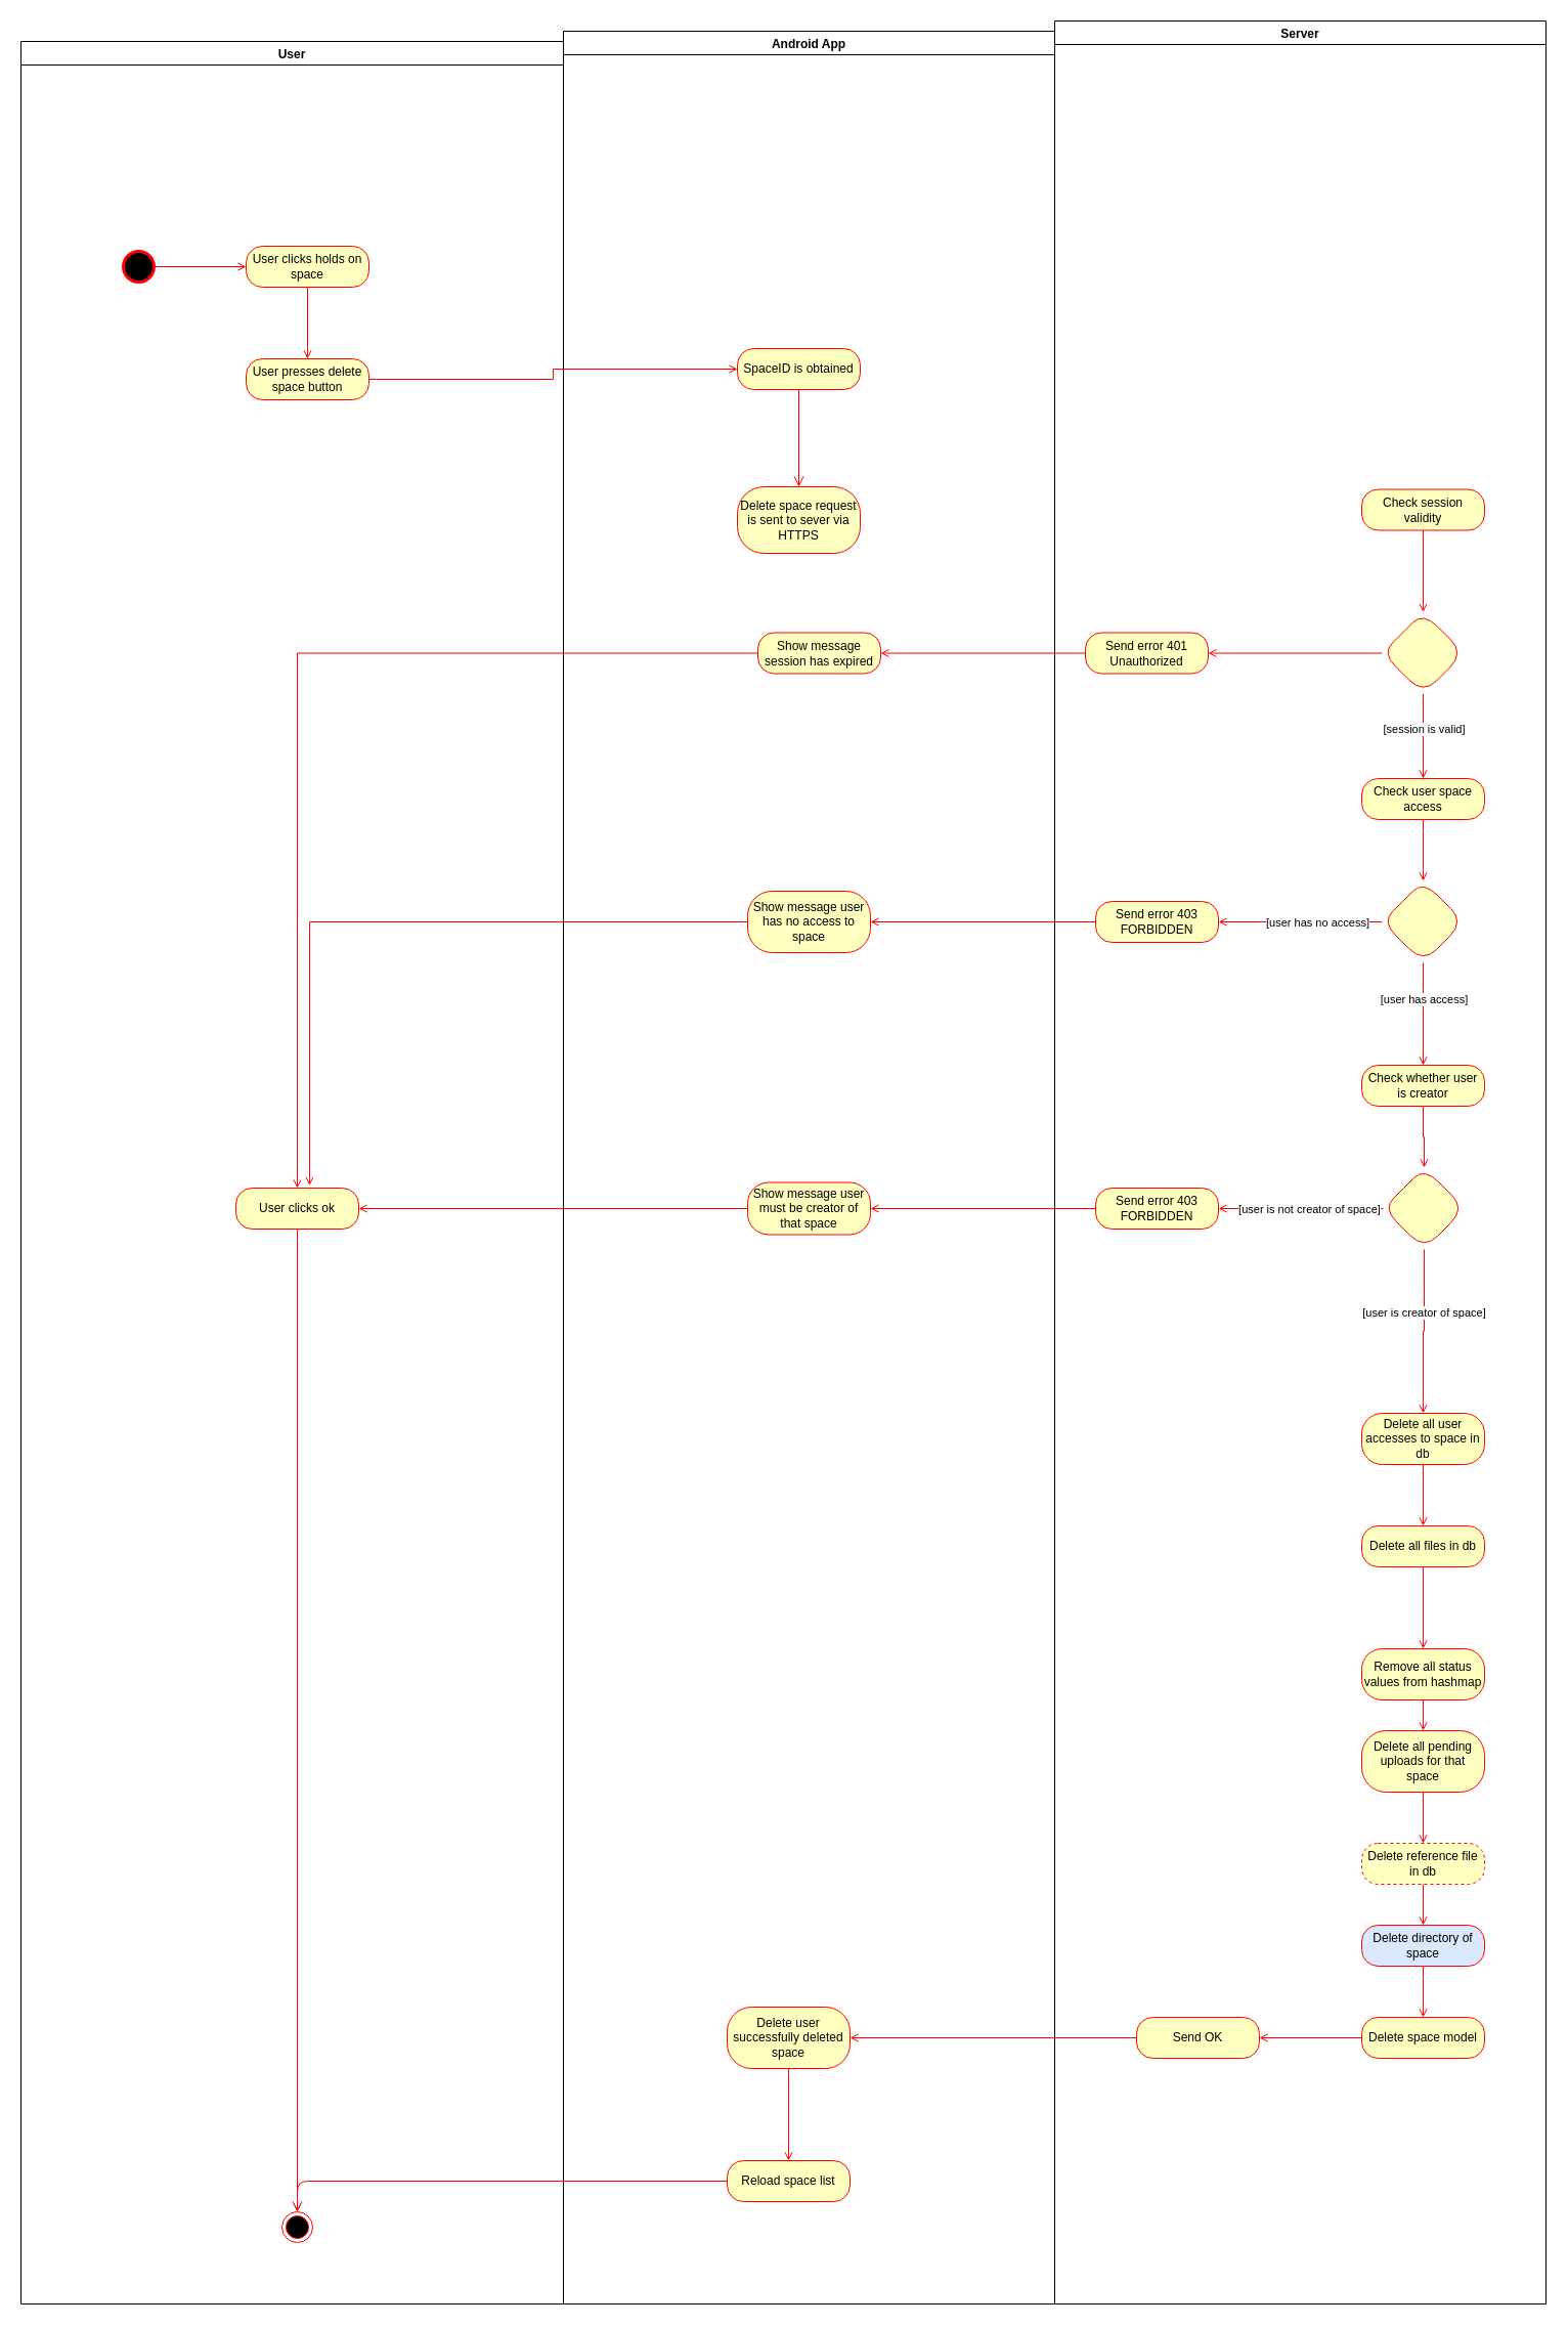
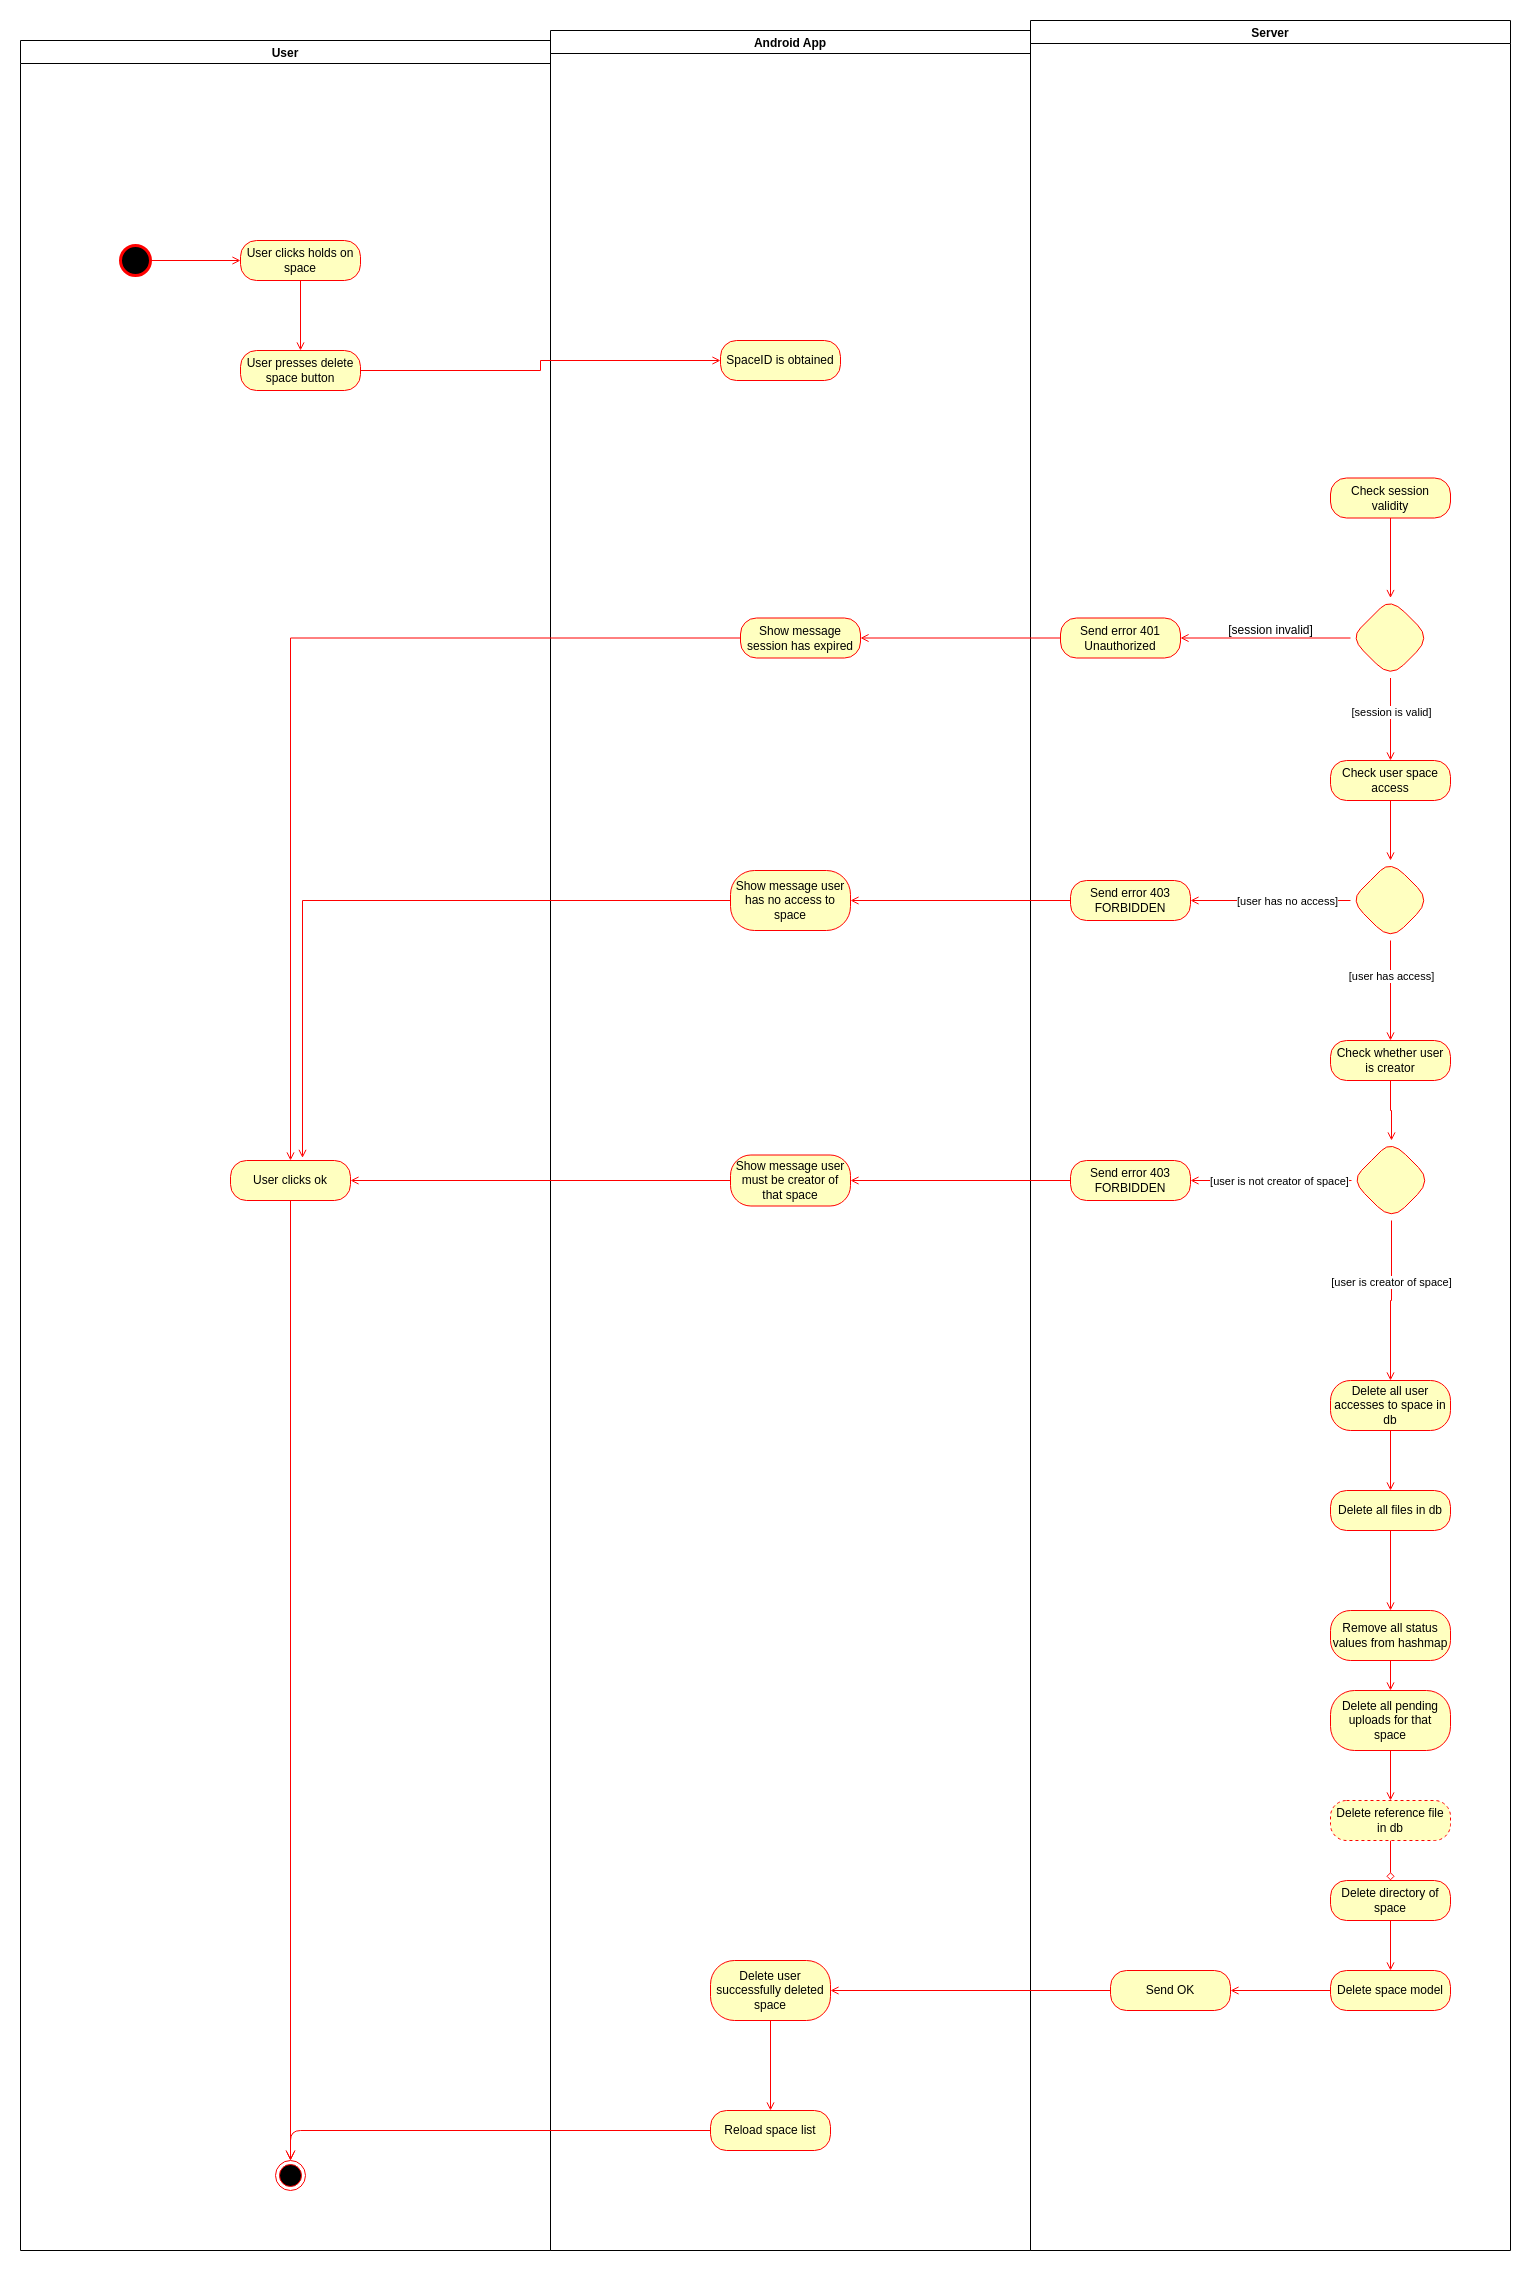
- <mxCell id="13" value="" style="edgeStyle=orthogonalEdgeStyle;html=1;verticalAlign=bottom;endArrow=open;endSize=8;strokeColor=#ff0000;entryX=0.5;entryY=0;entryDx=0;entryDy=0;" edge="1" source="12" parent="11" target="14"><mxGeometry relative="1" as="geometry"><mxPoint x="230" y="410" as="targetPoint" /></mxGeometry></mxCell>
- <mxCell id="14" value="Delete space request is sent to sever via HTTPS" style="rounded=1;whiteSpace=wrap;html=1;arcSize=40;fontColor=#000000;fillColor=#ffffc0;strokeColor=#ff0000;" vertex="1" parent="11"><mxGeometry x="170" y="445" width="120" height="65" as="geometry" /></mxCell>
+ <mxCell id="62" value="[session invalid]" style="text;html=1;align=center;verticalAlign=middle;resizable=0;points=[];autosize=1;" vertex="1" parent="1"><mxGeometry x="1220" y="620" width="100" height="20" as="geometry" /></mxCell>
- <mxCell id="35" style="edgeStyle=orthogonalEdgeStyle;rounded=0;orthogonalLoop=1;jettySize=auto;html=1;exitX=0.5;exitY=1;exitDx=0;exitDy=0;entryX=0.5;entryY=0;entryDx=0;entryDy=0;endArrow=open;endFill=0;strokeColor=#FF0000;" edge="1" parent="21" source="36" target="38"><mxGeometry relative="1" as="geometry" /></mxCell>
+ <mxCell id="35" style="edgeStyle=orthogonalEdgeStyle;rounded=0;orthogonalLoop=1;jettySize=auto;html=1;exitX=0.5;exitY=1;exitDx=0;exitDy=0;entryX=0.5;entryY=0;entryDx=0;entryDy=0;endArrow=diamond;endFill=0;strokeColor=#FF0000;" edge="1" parent="21" source="36" target="38"><mxGeometry relative="1" as="geometry" /></mxCell>
- <mxCell id="38" value="Delete directory of space" style="rounded=1;whiteSpace=wrap;html=1;arcSize=40;fontColor=#000000;fillColor=#dae8fc;strokeColor=#ff0000;" vertex="1" parent="21"><mxGeometry x="300" y="1860" width="120" height="40" as="geometry" /></mxCell>
+ <mxCell id="38" value="Delete directory of space" style="rounded=1;whiteSpace=wrap;html=1;arcSize=40;fontColor=#000000;fillColor=#ffffc0;strokeColor=#ff0000;" vertex="1" parent="21"><mxGeometry x="300" y="1860" width="120" height="40" as="geometry" /></mxCell>
